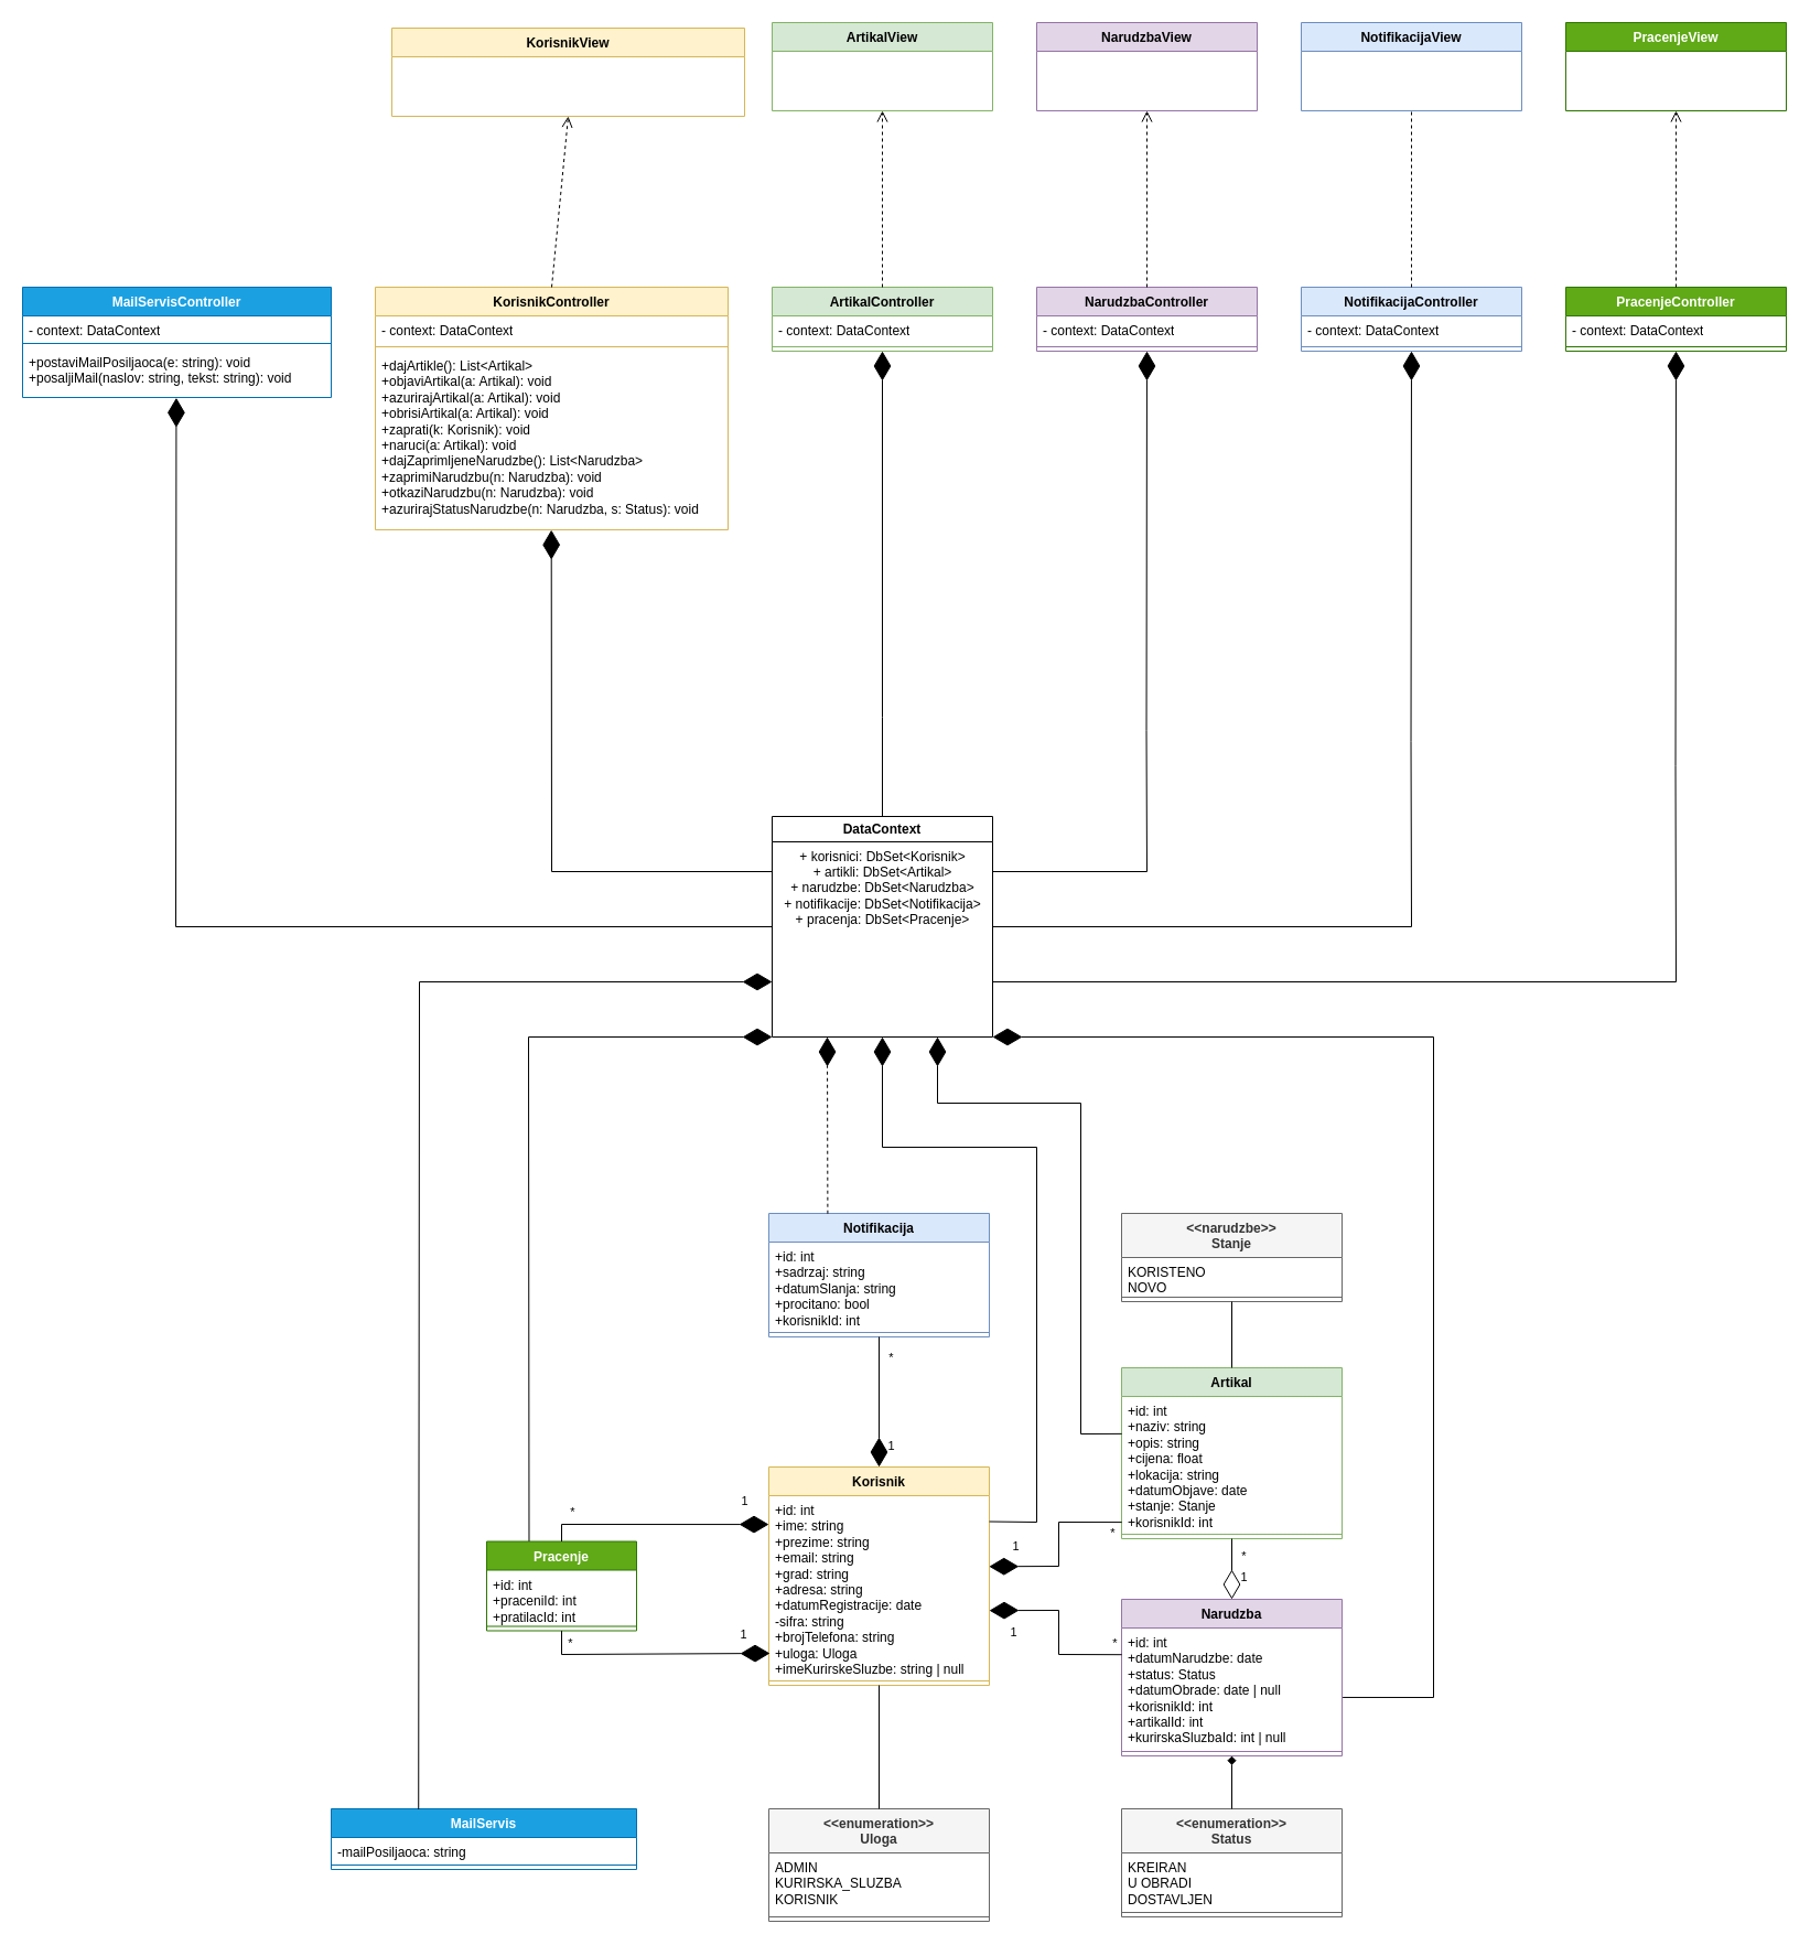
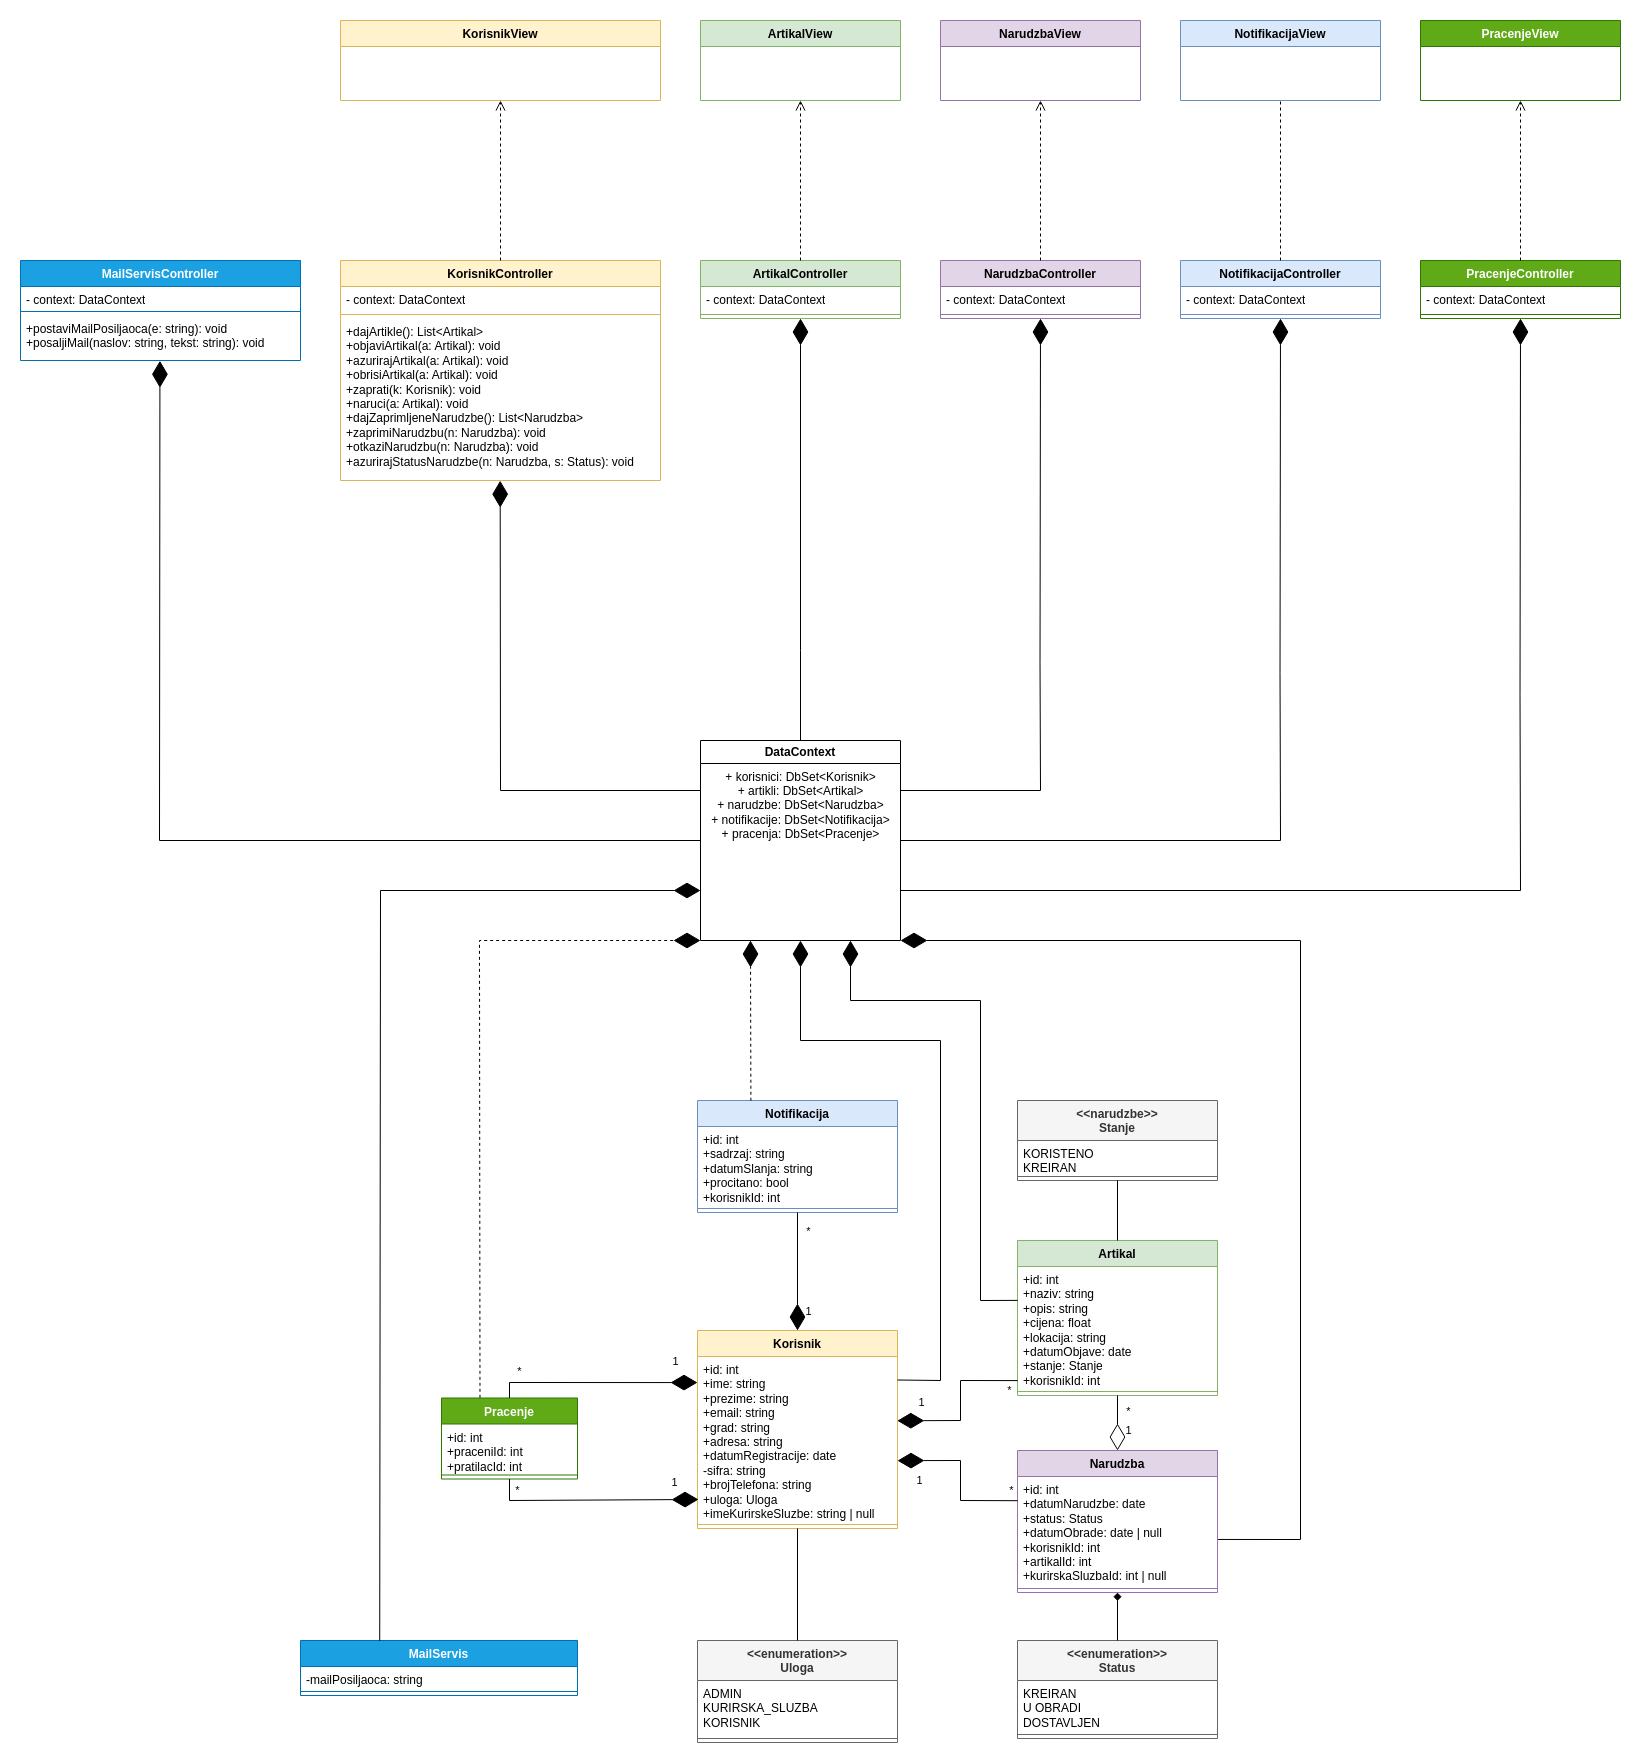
- <mxCell id="52" value="KorisnikView" style="swimlane;fontStyle=1;align=center;verticalAlign=top;childLayout=stackLayout;horizontal=1;startSize=26;horizontalStack=0;resizeParent=1;resizeParentMax=0;resizeLast=0;collapsible=1;marginBottom=0;whiteSpace=wrap;html=1;fillColor=#fff2cc;strokeColor=#d6b656;" parent="1" vertex="1"><mxGeometry x="355" y="25" width="320" height="80" as="geometry" /></mxCell>
+ <mxCell id="52" value="KorisnikView" style="swimlane;fontStyle=1;align=center;verticalAlign=top;childLayout=stackLayout;horizontal=1;startSize=26;horizontalStack=0;resizeParent=1;resizeParentMax=0;resizeLast=0;collapsible=1;marginBottom=0;whiteSpace=wrap;html=1;fillColor=#fff2cc;strokeColor=#d6b656;" parent="1" vertex="1"><mxGeometry x="340" y="20" width="320" height="80" as="geometry" /></mxCell>
- <mxCell id="85" value="" style="endArrow=diamondThin;endFill=1;endSize=24;html=1;rounded=0;exitX=0.283;exitY=-0.002;exitDx=0;exitDy=0;exitPerimeter=0;entryX=0;entryY=1;entryDx=0;entryDy=0;" parent="1" source="8" target="50" edge="1"><mxGeometry width="160" relative="1" as="geometry"><mxPoint x="480" y="1350" as="sourcePoint" /><mxPoint x="750" y="940" as="targetPoint" /><Array as="points"><mxPoint x="479" y="940" /></Array></mxGeometry></mxCell>
+ <mxCell id="85" value="" style="endArrow=diamondThin;endFill=1;endSize=24;html=1;rounded=0;exitX=0.283;exitY=-0.002;exitDx=0;exitDy=0;exitPerimeter=0;entryX=0;entryY=1;entryDx=0;entryDy=0;dashed=1;" parent="1" source="8" target="50" edge="1"><mxGeometry width="160" relative="1" as="geometry"><mxPoint x="480" y="1350" as="sourcePoint" /><mxPoint x="750" y="940" as="targetPoint" /><Array as="points"><mxPoint x="479" y="940" /></Array></mxGeometry></mxCell>
- <mxCell id="18" value="KORISTENO&lt;div&gt;NOVO&lt;/div&gt;" style="text;strokeColor=none;fillColor=none;align=left;verticalAlign=top;spacingLeft=4;spacingRight=4;overflow=hidden;rotatable=0;points=[[0,0.5],[1,0.5]];portConstraint=eastwest;whiteSpace=wrap;html=1;" parent="17" vertex="1"><mxGeometry y="40" width="200" height="32" as="geometry" /></mxCell>
+ <mxCell id="18" value="KORISTENO&lt;div&gt;KREIRAN&lt;/div&gt;" style="text;strokeColor=none;fillColor=none;align=left;verticalAlign=top;spacingLeft=4;spacingRight=4;overflow=hidden;rotatable=0;points=[[0,0.5],[1,0.5]];portConstraint=eastwest;whiteSpace=wrap;html=1;" parent="17" vertex="1"><mxGeometry y="40" width="200" height="32" as="geometry" /></mxCell>
